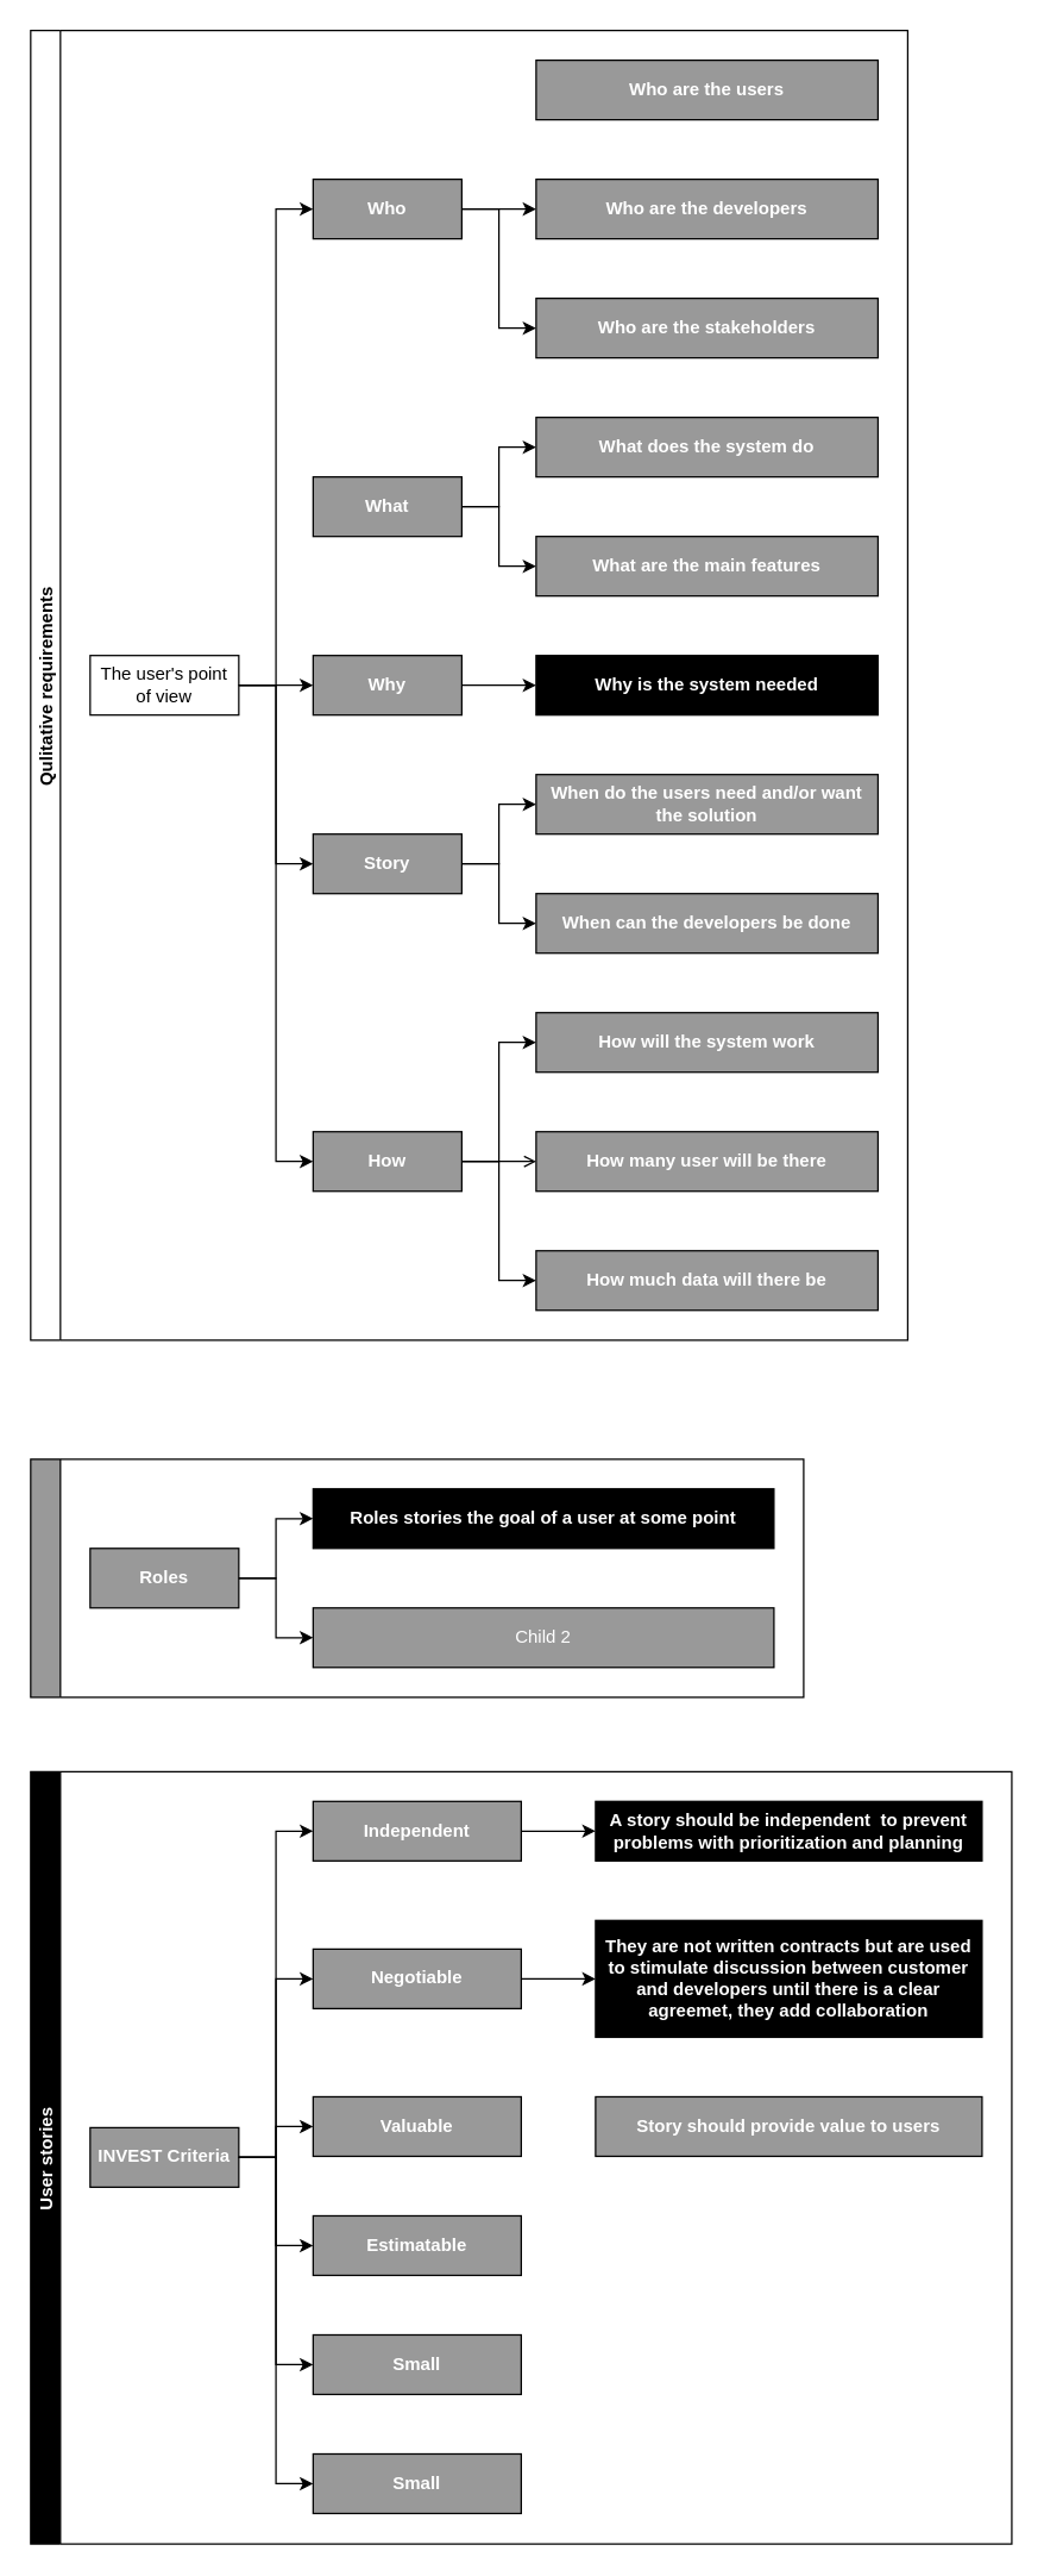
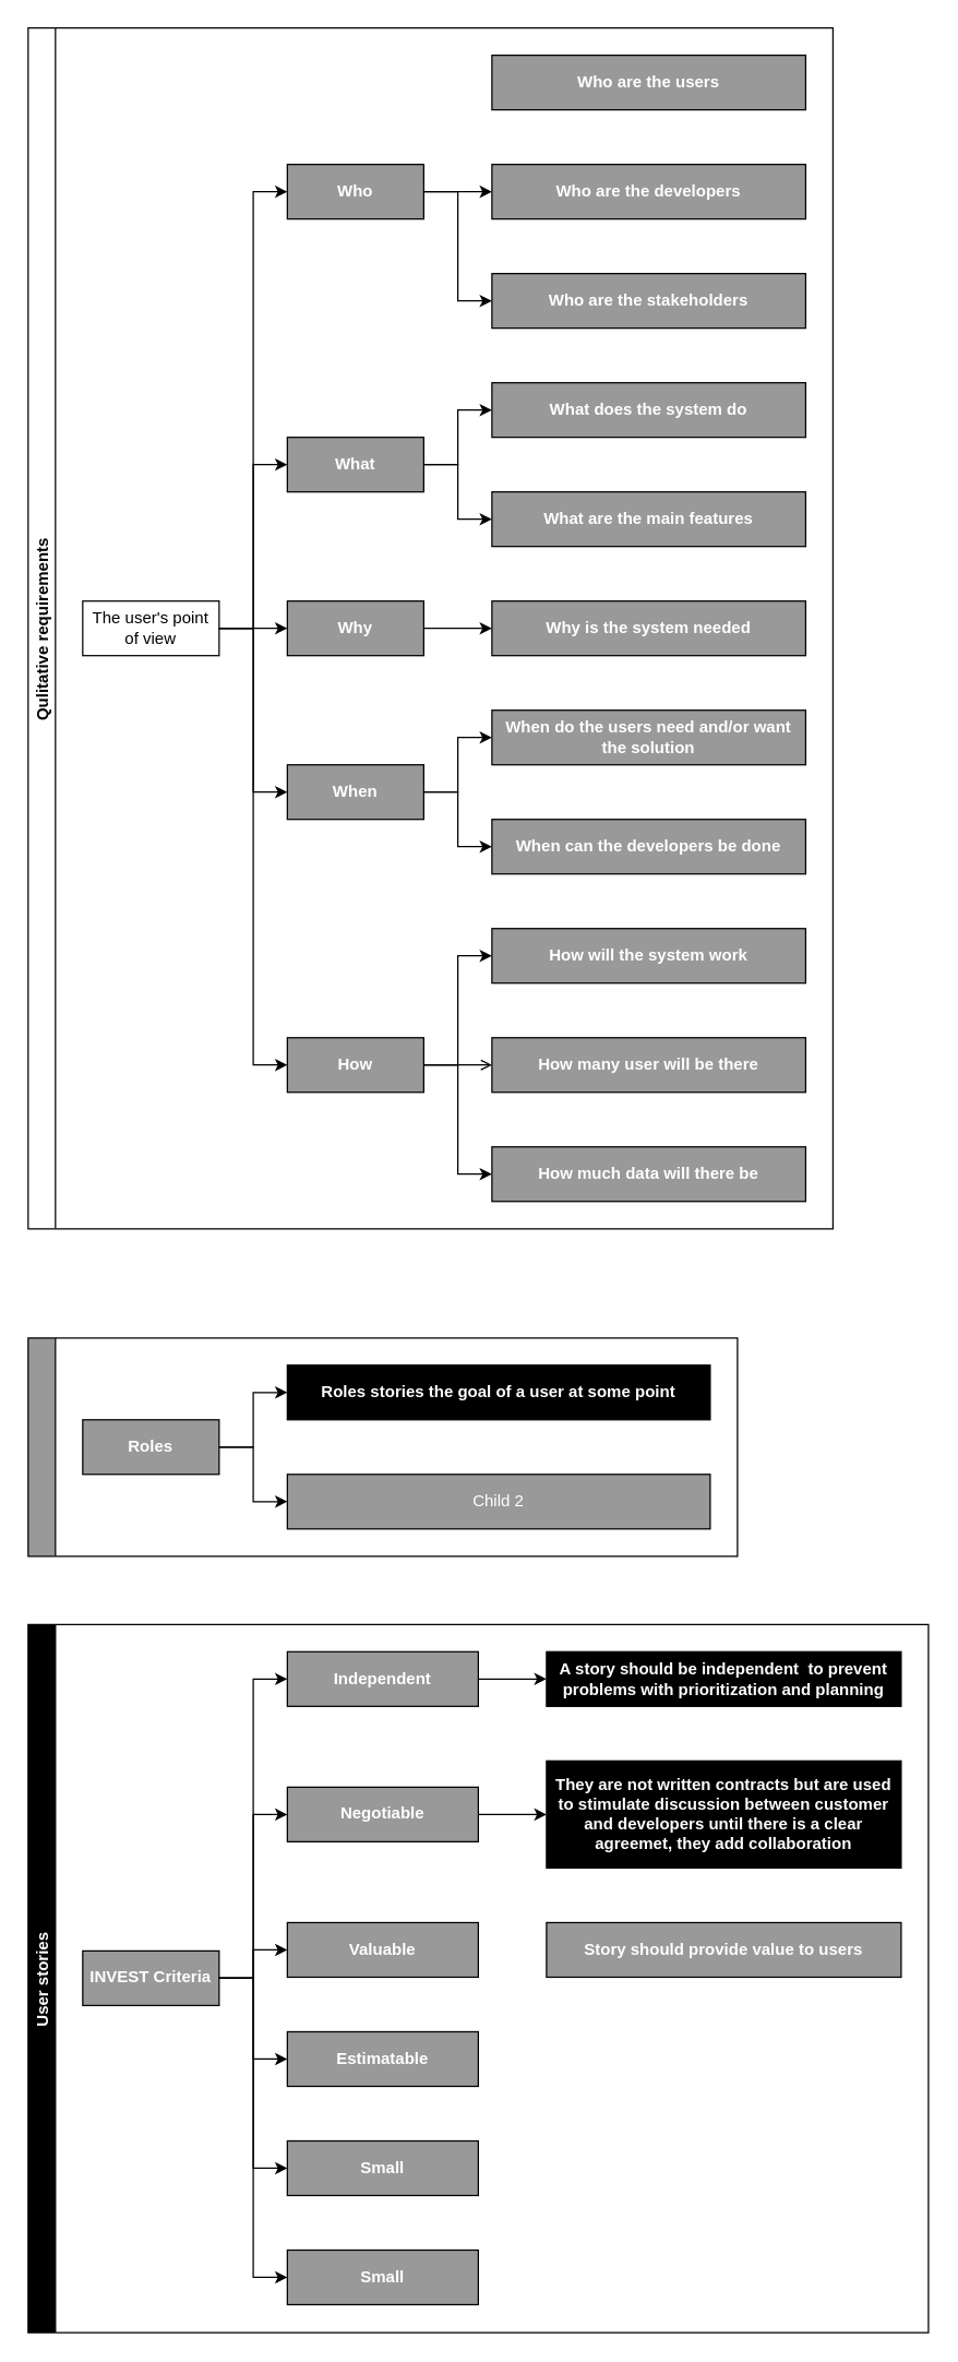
+ <mxCell id="6" value="" style="edgeStyle=elbowEdgeStyle;elbow=horizontal;html=1;rounded=0;" edge="1" target="7" source="3" parent="2"><mxGeometry relative="1" as="geometry"><mxPoint x="190" y="-980" as="sourcePoint" /></mxGeometry></mxCell>
- <mxCell id="24" value="Why is the system needed" style="whiteSpace=wrap;html=1;fillColor=#000000;fontStyle=1;fontColor=#FFFFFF;" vertex="1" parent="2"><mxGeometry x="340" y="420" width="230" height="40" as="geometry" /></mxCell>
+ <mxCell id="24" value="Why is the system needed" style="whiteSpace=wrap;html=1;fillColor=#999999;fontStyle=1;fontColor=#FFFFFF;" vertex="1" parent="2"><mxGeometry x="340" y="420" width="230" height="40" as="geometry" /></mxCell>
- <mxCell id="11" value="Story" style="whiteSpace=wrap;html=1;fillColor=#999999;fontStyle=1;fontColor=#FFFFFF;" vertex="1" parent="2"><mxGeometry x="190" y="540" width="100" height="40" as="geometry" /></mxCell>
+ <mxCell id="11" value="When" style="whiteSpace=wrap;html=1;fillColor=#999999;fontStyle=1;fontColor=#FFFFFF;" vertex="1" parent="2"><mxGeometry x="190" y="540" width="100" height="40" as="geometry" /></mxCell>
